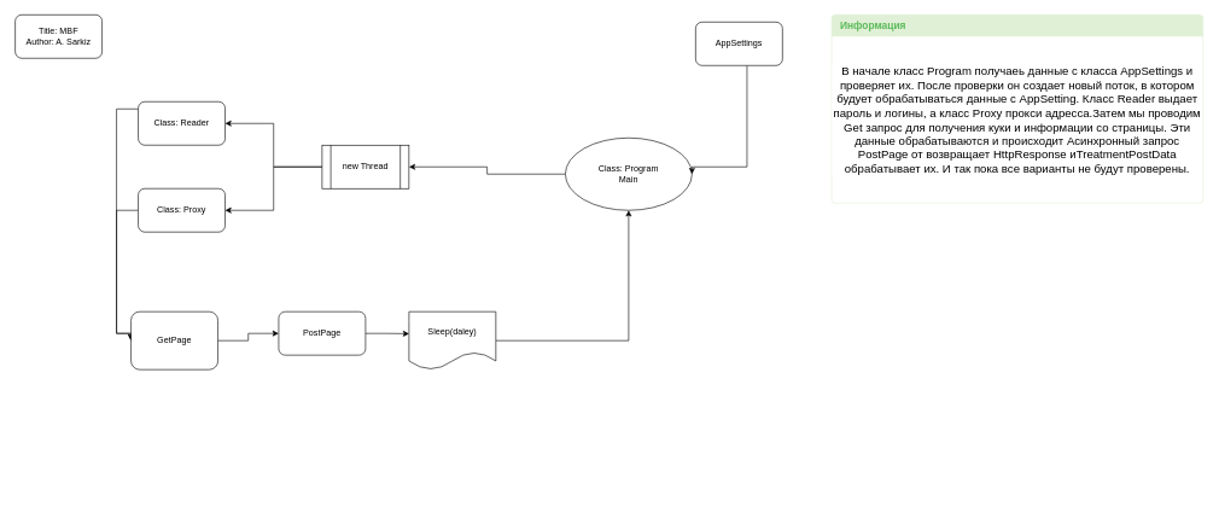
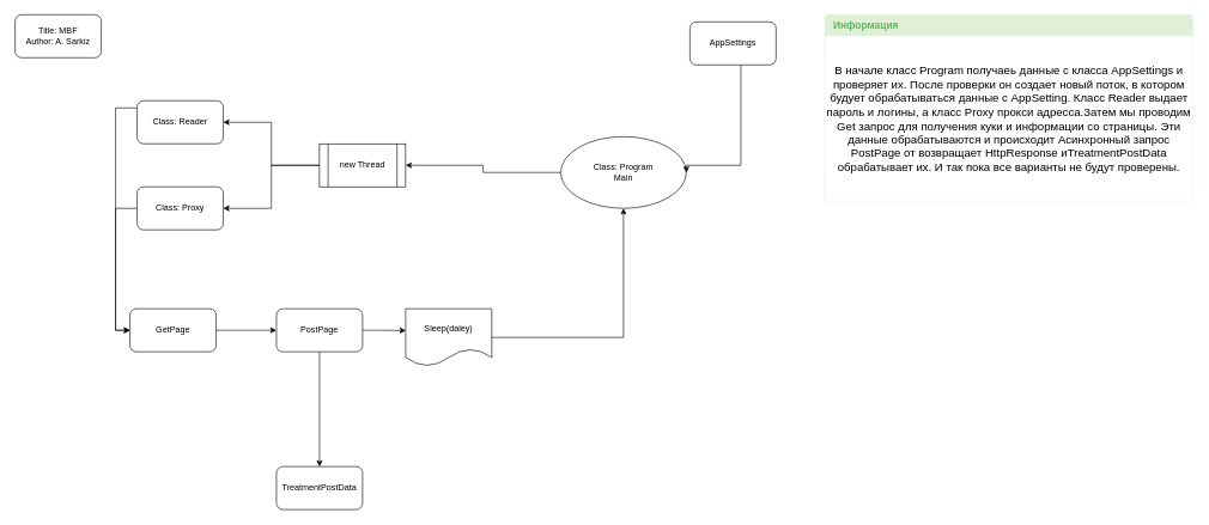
- <mxCell id="13" value="GetPage" style="rounded=1;whiteSpace=wrap;html=1;" parent="1" vertex="1"><mxGeometry x="180" y="430" width="120" height="80" as="geometry" /></mxCell>
+ <mxCell id="13" value="GetPage" style="rounded=1;whiteSpace=wrap;html=1;" parent="1" vertex="1"><mxGeometry x="180" y="430" width="120" height="60" as="geometry" /></mxCell>
+ <mxCell id="15" style="edgeStyle=orthogonalEdgeStyle;rounded=0;orthogonalLoop=1;jettySize=auto;html=1;entryX=0.5;entryY=0;entryDx=0;entryDy=0;" parent="1" source="16" target="22" edge="1"><mxGeometry relative="1" as="geometry"><mxPoint x="444" y="610" as="targetPoint" /></mxGeometry></mxCell>
+ <mxCell id="22" value="&lt;div&gt;TreatmentPostData&lt;/div&gt;" style="rounded=1;whiteSpace=wrap;html=1;" parent="1" vertex="1"><mxGeometry x="384" y="650" width="120" height="60" as="geometry" /></mxCell>
